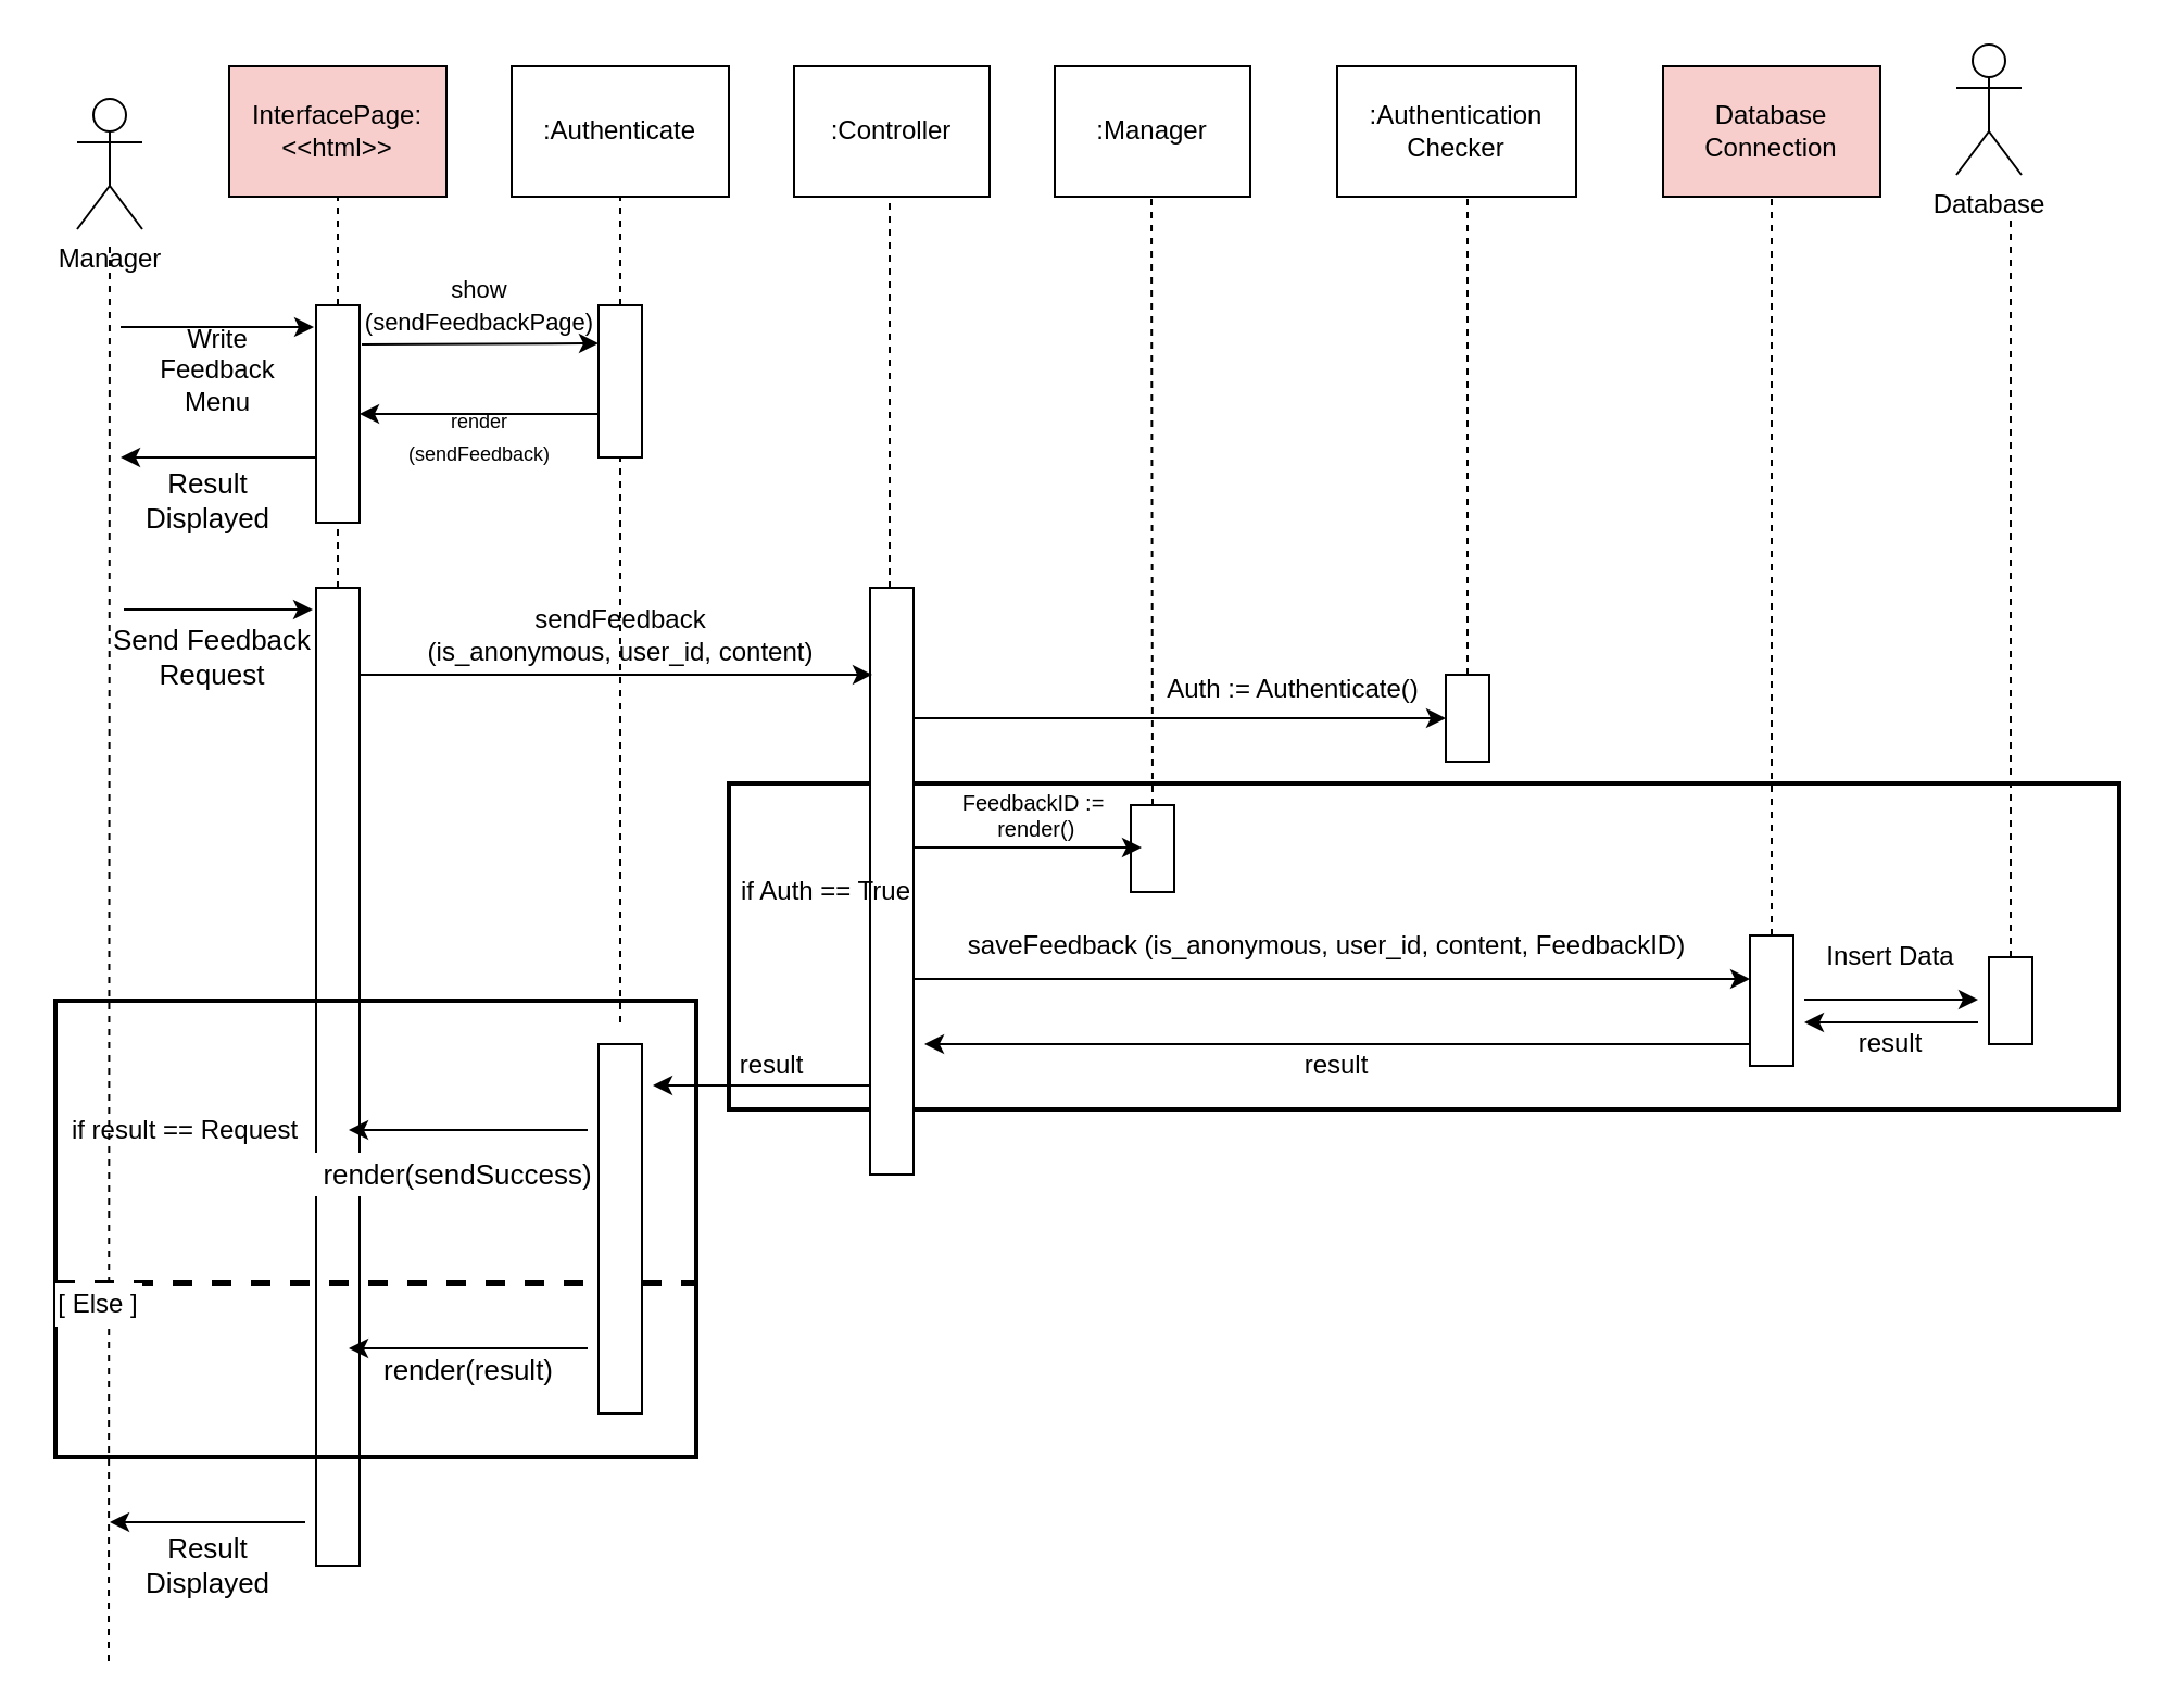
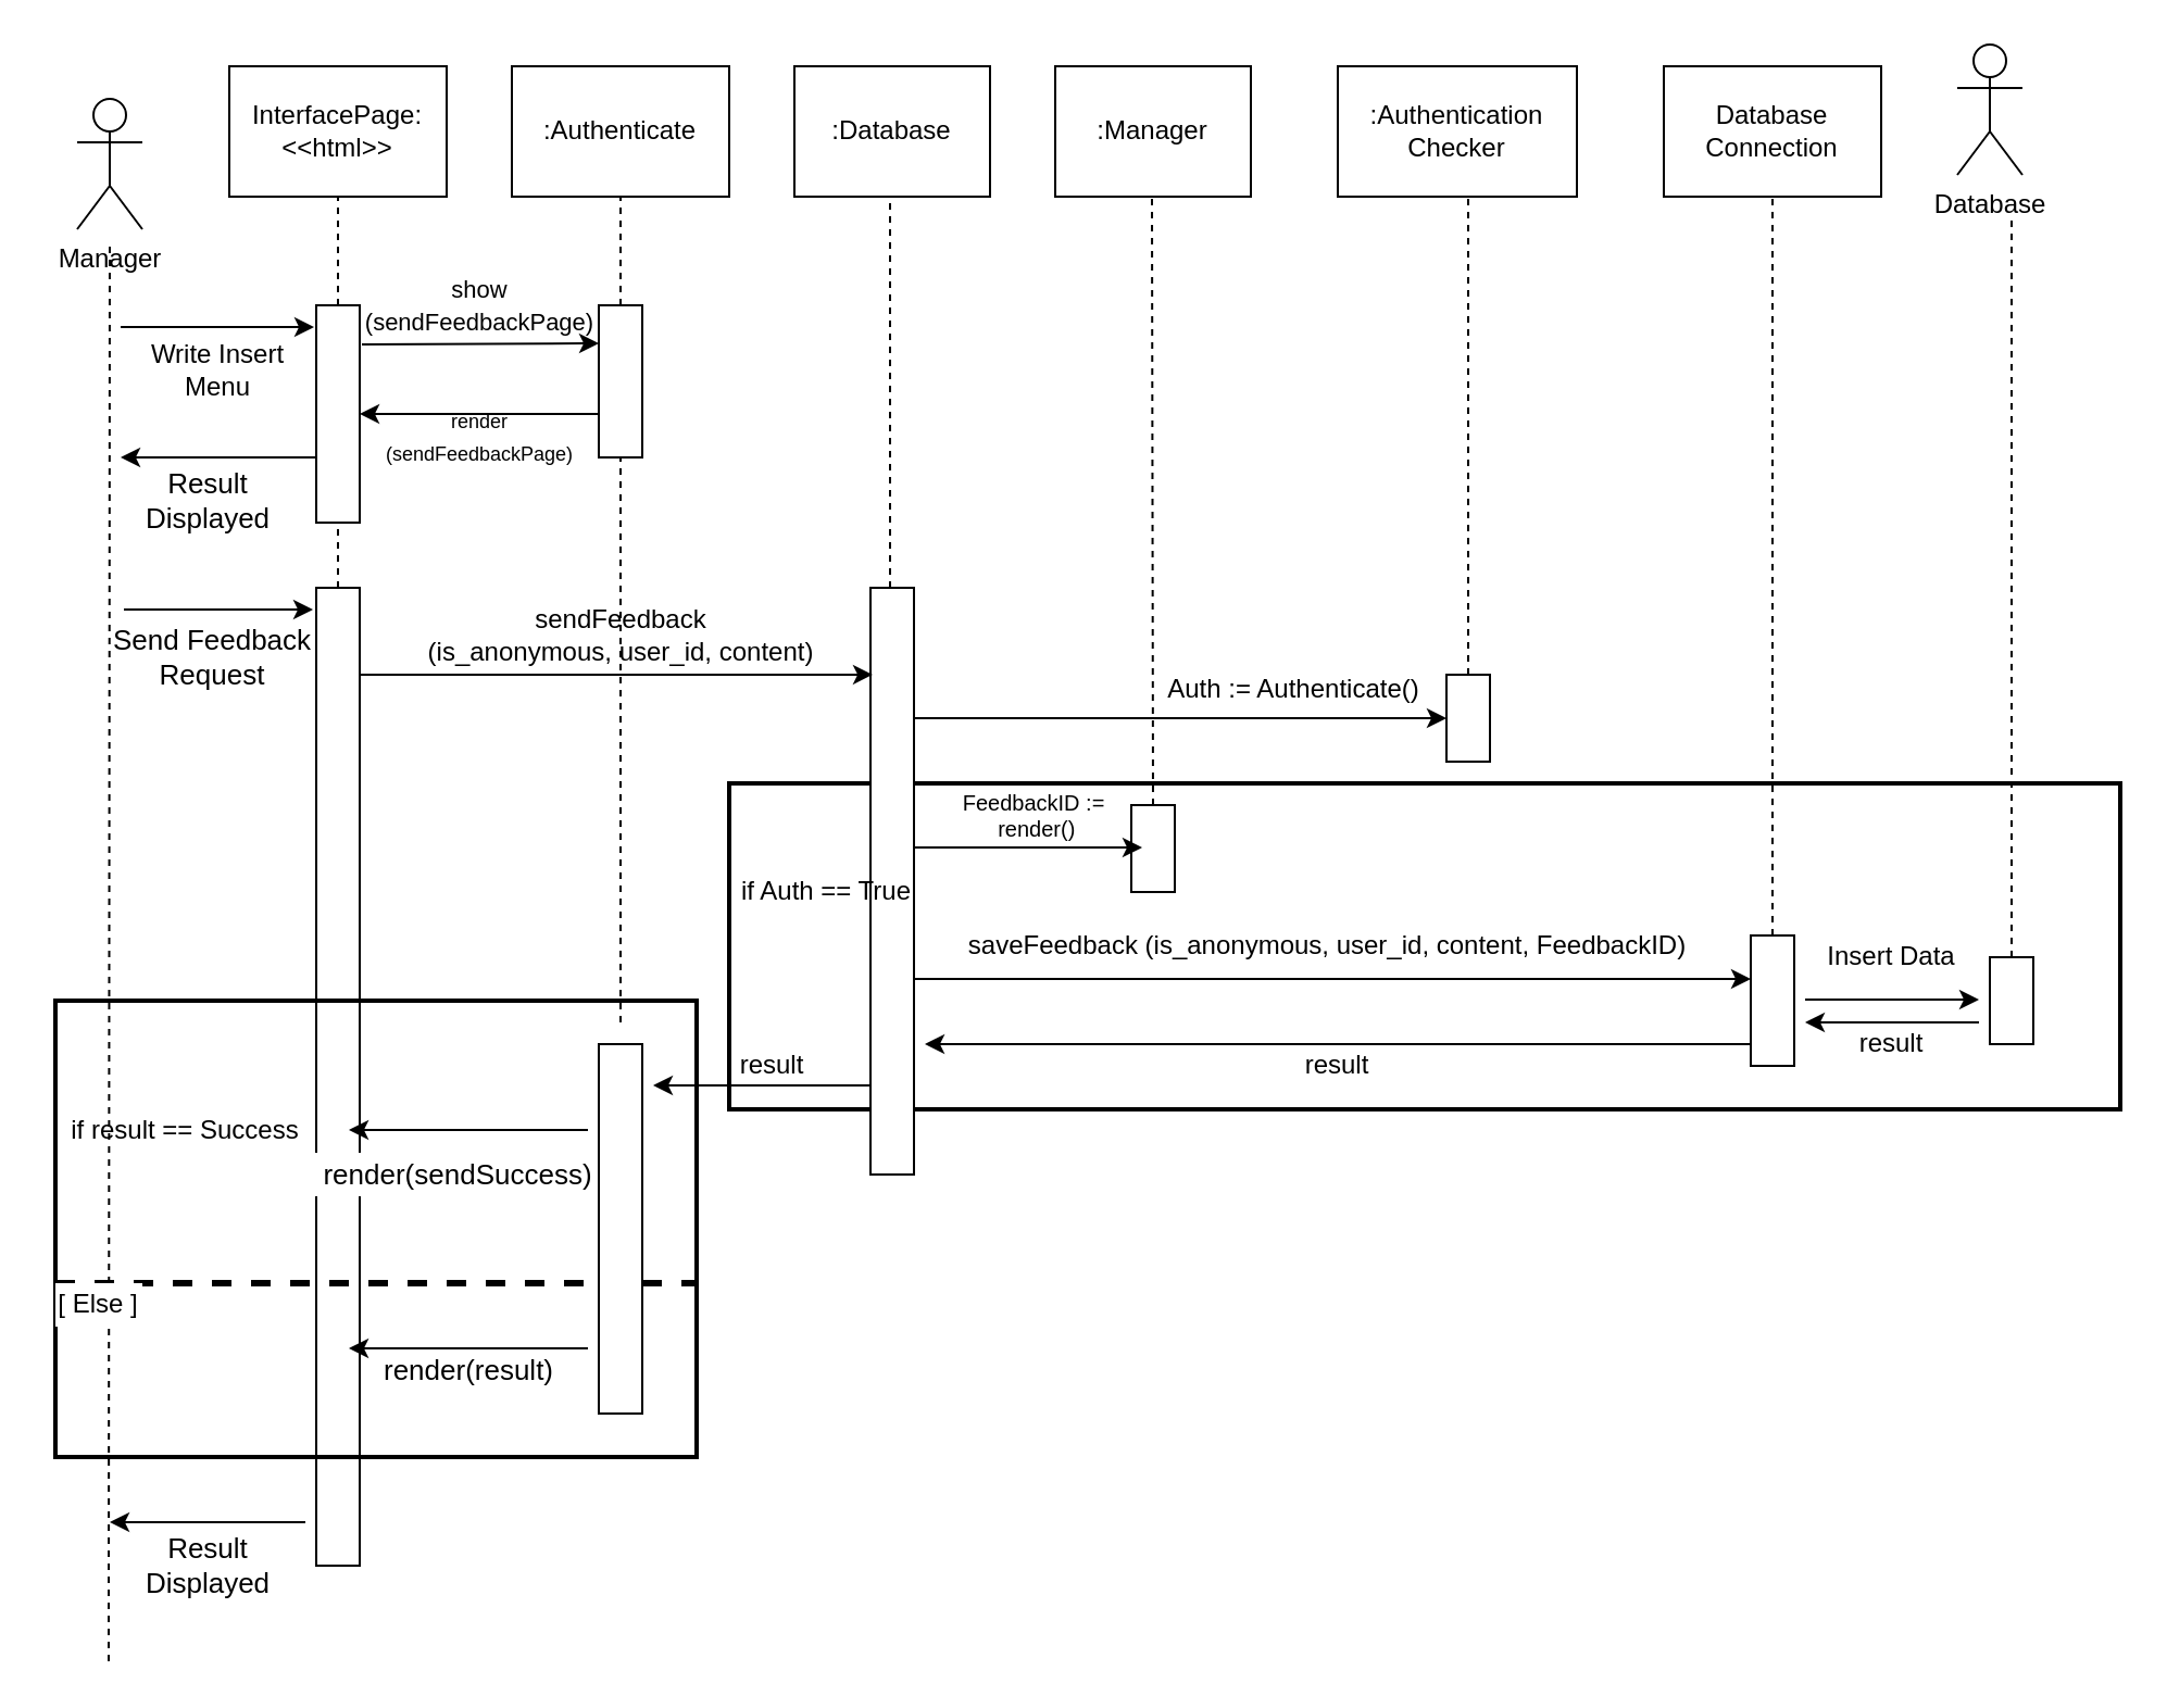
- <mxCell id="5" value="InterfacePage:&lt;br&gt;&amp;lt;&amp;lt;html&amp;gt;&amp;gt;" style="rounded=0;whiteSpace=wrap;html=1;fillColor=#f8cecc;" vertex="1" parent="1"><mxGeometry x="105" y="30" width="100" height="60" as="geometry" /></mxCell>
+ <mxCell id="5" value="InterfacePage:&lt;br&gt;&amp;lt;&amp;lt;html&amp;gt;&amp;gt;" style="rounded=0;whiteSpace=wrap;html=1;" vertex="1" parent="1"><mxGeometry x="105" y="30" width="100" height="60" as="geometry" /></mxCell>
- <mxCell id="23" value=":Controller" style="rounded=0;whiteSpace=wrap;html=1;" vertex="1" parent="1"><mxGeometry x="365" y="30" width="90" height="60" as="geometry" /></mxCell>
+ <mxCell id="23" value=":Database" style="rounded=0;whiteSpace=wrap;html=1;" vertex="1" parent="1"><mxGeometry x="365" y="30" width="90" height="60" as="geometry" /></mxCell>
- <mxCell id="40" value="Database&lt;br&gt;Connection" style="rounded=0;whiteSpace=wrap;html=1;fillColor=#f8cecc;" vertex="1" parent="1"><mxGeometry x="765" y="30" width="100" height="60" as="geometry" /></mxCell>
+ <mxCell id="40" value="Database&lt;br&gt;Connection" style="rounded=0;whiteSpace=wrap;html=1;" vertex="1" parent="1"><mxGeometry x="765" y="30" width="100" height="60" as="geometry" /></mxCell>
- <mxCell id="19" value="Write Feedback Menu" style="text;html=1;strokeColor=none;fillColor=none;align=center;verticalAlign=middle;whiteSpace=wrap;rounded=0;" vertex="1" parent="1"><mxGeometry x="65" y="160" width="70" height="20" as="geometry" /></mxCell>
+ <mxCell id="19" value="Write Insert Menu" style="text;html=1;strokeColor=none;fillColor=none;align=center;verticalAlign=middle;whiteSpace=wrap;rounded=0;" vertex="1" parent="1"><mxGeometry x="65" y="160" width="70" height="20" as="geometry" /></mxCell>
- <mxCell id="12" value="&lt;font style=&quot;font-size: 9px&quot;&gt;render&lt;br&gt;(sendFeedback)&lt;/font&gt;" style="text;html=1;align=center;verticalAlign=middle;resizable=0;points=[];autosize=1;strokeColor=none;" vertex="1" parent="1"><mxGeometry x="165" y="185" width="110" height="30" as="geometry" /></mxCell>
+ <mxCell id="12" value="&lt;font style=&quot;font-size: 9px&quot;&gt;render&lt;br&gt;(sendFeedbackPage)&lt;/font&gt;" style="text;html=1;align=center;verticalAlign=middle;resizable=0;points=[];autosize=1;strokeColor=none;" vertex="1" parent="1"><mxGeometry x="165" y="185" width="110" height="30" as="geometry" /></mxCell>
- <mxCell id="64" value="if result == Request" style="text;html=1;strokeColor=none;align=center;verticalAlign=middle;whiteSpace=wrap;rounded=0;" vertex="1" parent="1"><mxGeometry x="20" y="510" width="130" height="20" as="geometry" /></mxCell>
+ <mxCell id="64" value="if result == Success" style="text;html=1;strokeColor=none;align=center;verticalAlign=middle;whiteSpace=wrap;rounded=0;" vertex="1" parent="1"><mxGeometry x="20" y="510" width="130" height="20" as="geometry" /></mxCell>
